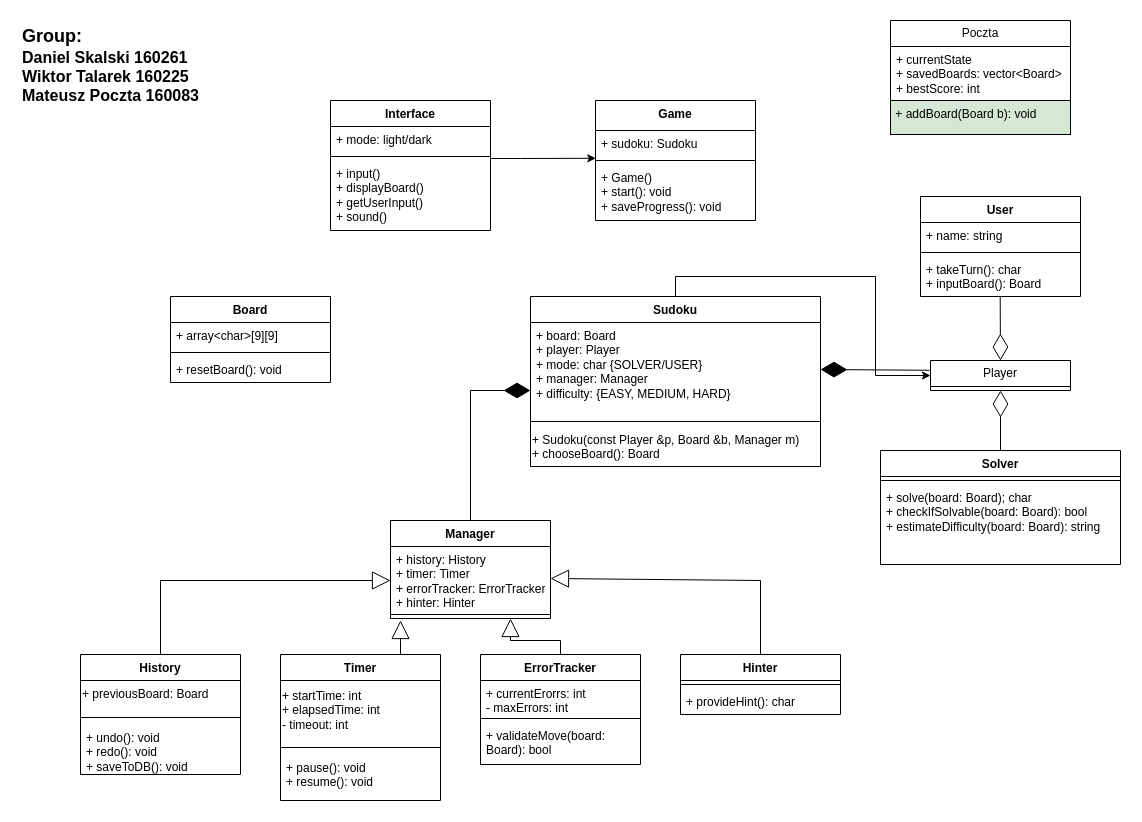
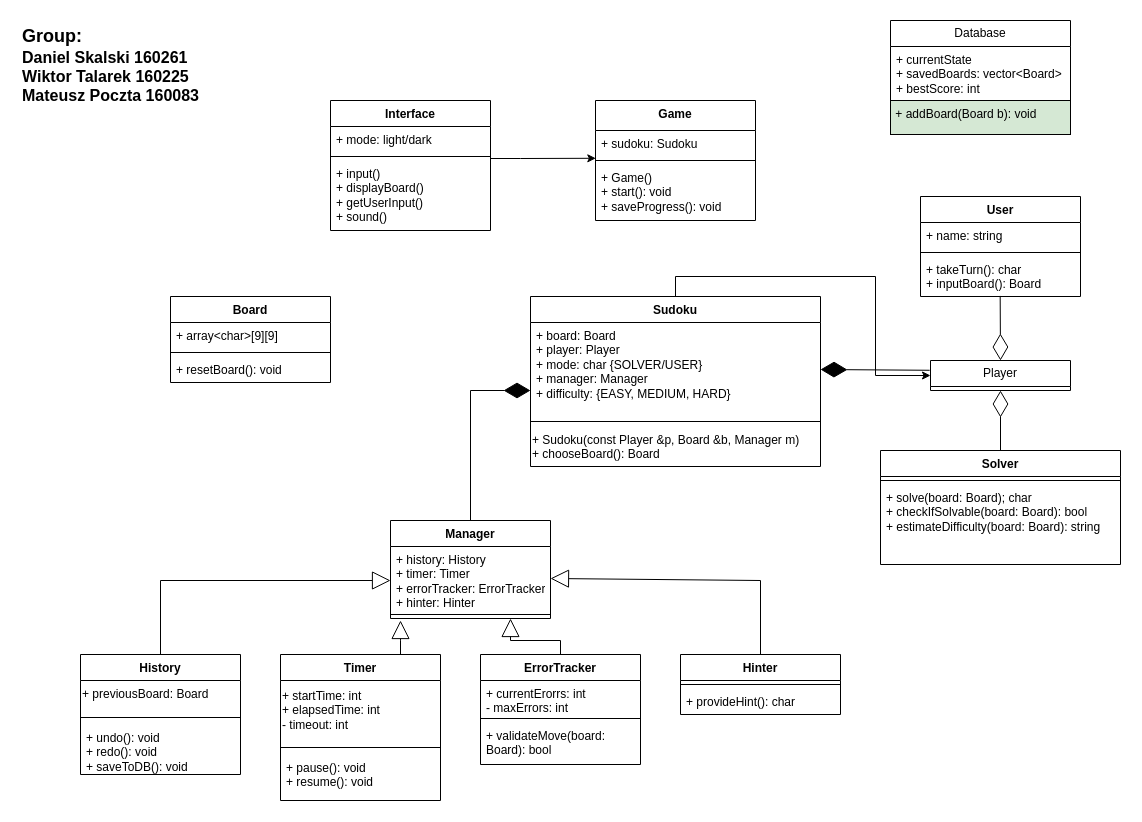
- <mxCell id="6" value="Poczta" style="swimlane;fontStyle=0;childLayout=stackLayout;horizontal=1;startSize=26;fillColor=none;horizontalStack=0;resizeParent=1;resizeParentMax=0;resizeLast=0;collapsible=1;marginBottom=0;whiteSpace=wrap;html=1;" parent="1" vertex="1"><mxGeometry x="890" y="20" width="180" height="114" as="geometry" /></mxCell>
+ <mxCell id="6" value="Database" style="swimlane;fontStyle=0;childLayout=stackLayout;horizontal=1;startSize=26;fillColor=none;horizontalStack=0;resizeParent=1;resizeParentMax=0;resizeLast=0;collapsible=1;marginBottom=0;whiteSpace=wrap;html=1;" parent="1" vertex="1"><mxGeometry x="890" y="20" width="180" height="114" as="geometry" /></mxCell>
